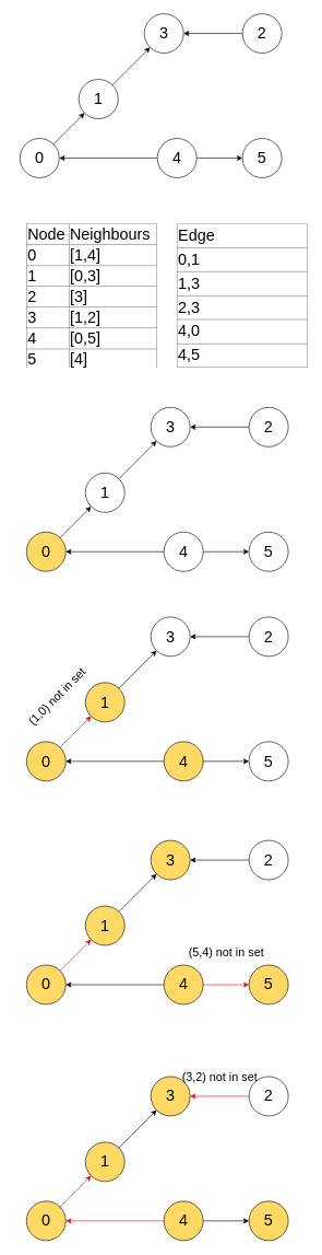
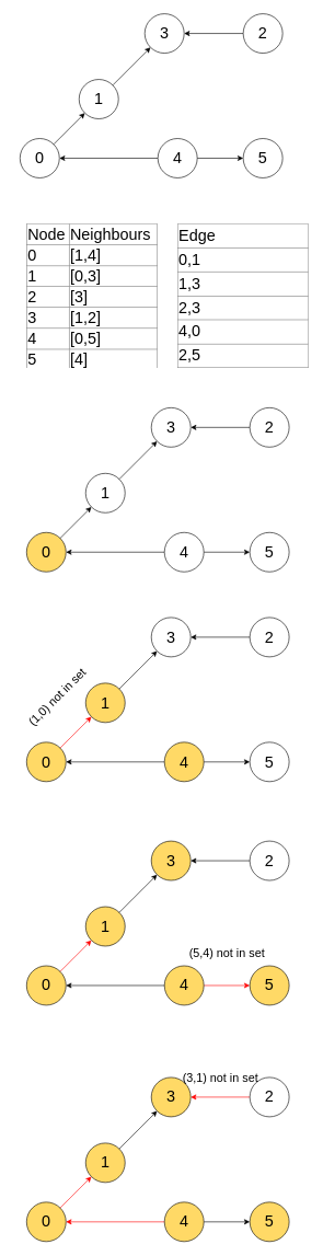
- <mxCell id="14" value="&lt;table border=&quot;1&quot; width=&quot;100%&quot; style=&quot;width: 100% ; height: 100% ; border-collapse: collapse ; font-size: 24px&quot;&gt;&lt;tbody style=&quot;font-size: 24px&quot;&gt;&lt;tr style=&quot;font-size: 24px&quot;&gt;&lt;td style=&quot;font-size: 24px&quot;&gt;Edge&lt;/td&gt;&lt;/tr&gt;&lt;tr style=&quot;font-size: 24px&quot;&gt;&lt;td style=&quot;font-size: 24px&quot;&gt;0,1&lt;/td&gt;&lt;/tr&gt;&lt;tr style=&quot;font-size: 24px&quot;&gt;&lt;td style=&quot;font-size: 24px&quot;&gt;1,3&lt;/td&gt;&lt;/tr&gt;&lt;tr style=&quot;font-size: 24px&quot;&gt;&lt;td style=&quot;font-size: 24px&quot;&gt;2,3&lt;/td&gt;&lt;/tr&gt;&lt;tr&gt;&lt;td&gt;4,0&lt;/td&gt;&lt;/tr&gt;&lt;tr&gt;&lt;td&gt;4,5&lt;/td&gt;&lt;/tr&gt;&lt;/tbody&gt;&lt;/table&gt;" style="text;html=1;strokeColor=none;fillColor=none;overflow=fill;fontSize=24;align=left;" vertex="1" parent="1"><mxGeometry x="270" y="340" width="200" height="220" as="geometry" /></mxCell>
+ <mxCell id="14" value="&lt;table border=&quot;1&quot; width=&quot;100%&quot; style=&quot;width: 100% ; height: 100% ; border-collapse: collapse ; font-size: 24px&quot;&gt;&lt;tbody style=&quot;font-size: 24px&quot;&gt;&lt;tr style=&quot;font-size: 24px&quot;&gt;&lt;td style=&quot;font-size: 24px&quot;&gt;Edge&lt;/td&gt;&lt;/tr&gt;&lt;tr style=&quot;font-size: 24px&quot;&gt;&lt;td style=&quot;font-size: 24px&quot;&gt;0,1&lt;/td&gt;&lt;/tr&gt;&lt;tr style=&quot;font-size: 24px&quot;&gt;&lt;td style=&quot;font-size: 24px&quot;&gt;1,3&lt;/td&gt;&lt;/tr&gt;&lt;tr style=&quot;font-size: 24px&quot;&gt;&lt;td style=&quot;font-size: 24px&quot;&gt;2,3&lt;/td&gt;&lt;/tr&gt;&lt;tr&gt;&lt;td&gt;4,0&lt;/td&gt;&lt;/tr&gt;&lt;tr&gt;&lt;td&gt;2,5&lt;/td&gt;&lt;/tr&gt;&lt;/tbody&gt;&lt;/table&gt;" style="text;html=1;strokeColor=none;fillColor=none;overflow=fill;fontSize=24;align=left;" vertex="1" parent="1"><mxGeometry x="270" y="340" width="200" height="220" as="geometry" /></mxCell>
- <mxCell id="60" value="&lt;font style=&quot;font-size: 18px&quot;&gt;(3,2) not in set&lt;/font&gt;" style="text;html=1;align=center;verticalAlign=middle;resizable=0;points=[];autosize=1;fontSize=24;" vertex="1" parent="1"><mxGeometry x="270" y="1620" width="130" height="40" as="geometry" /></mxCell>
+ <mxCell id="60" value="&lt;font style=&quot;font-size: 18px&quot;&gt;(3,1) not in set&lt;/font&gt;" style="text;html=1;align=center;verticalAlign=middle;resizable=0;points=[];autosize=1;fontSize=24;" vertex="1" parent="1"><mxGeometry x="270" y="1620" width="130" height="40" as="geometry" /></mxCell>
